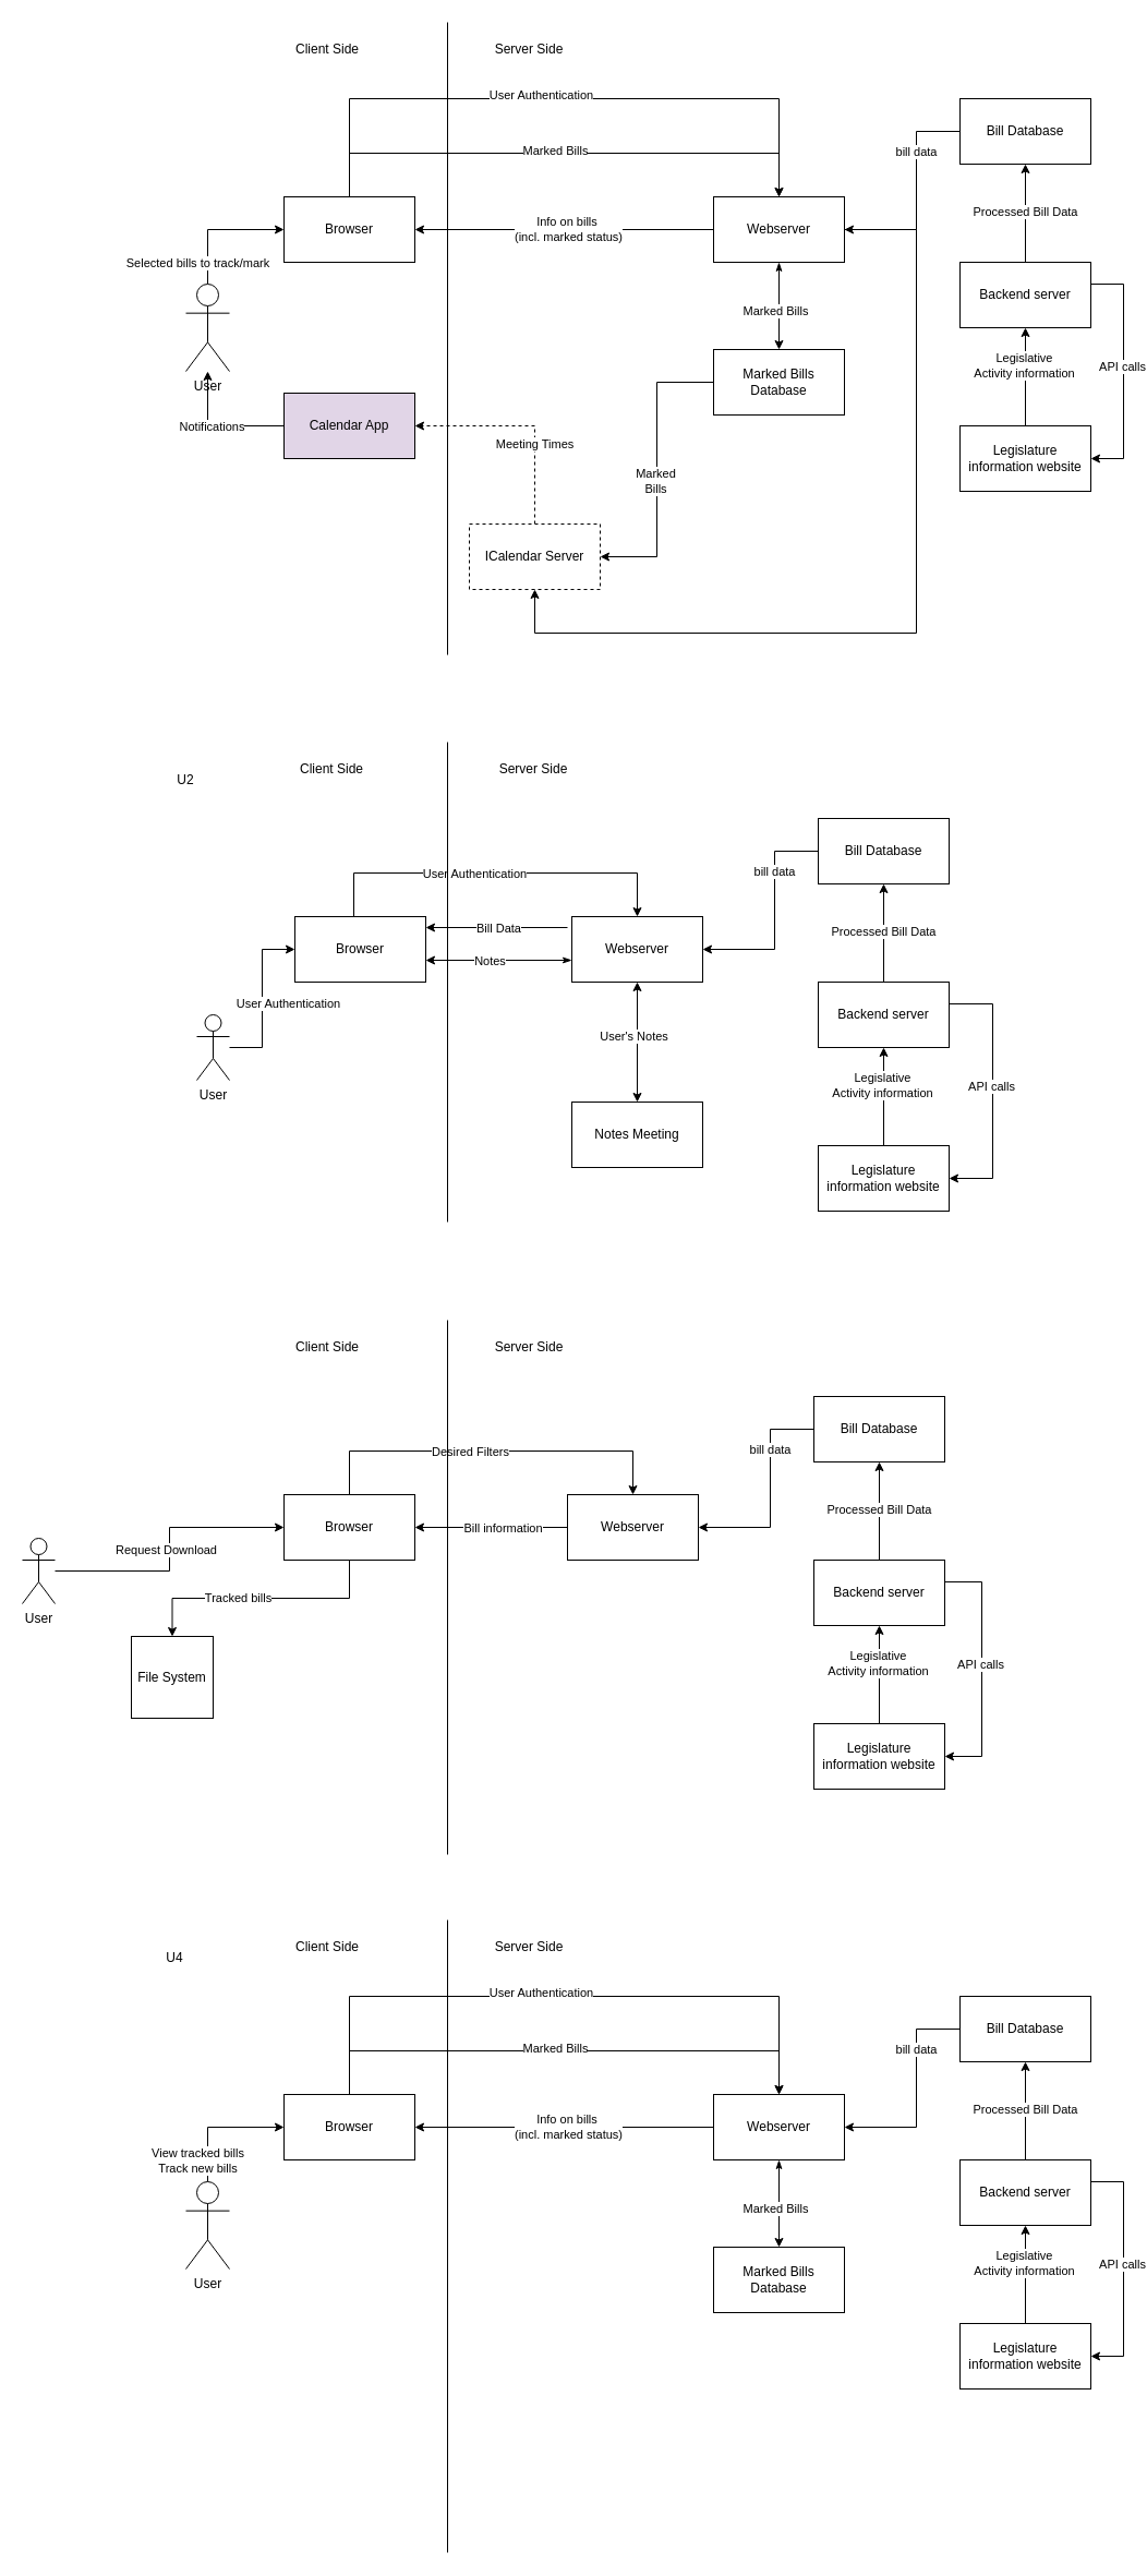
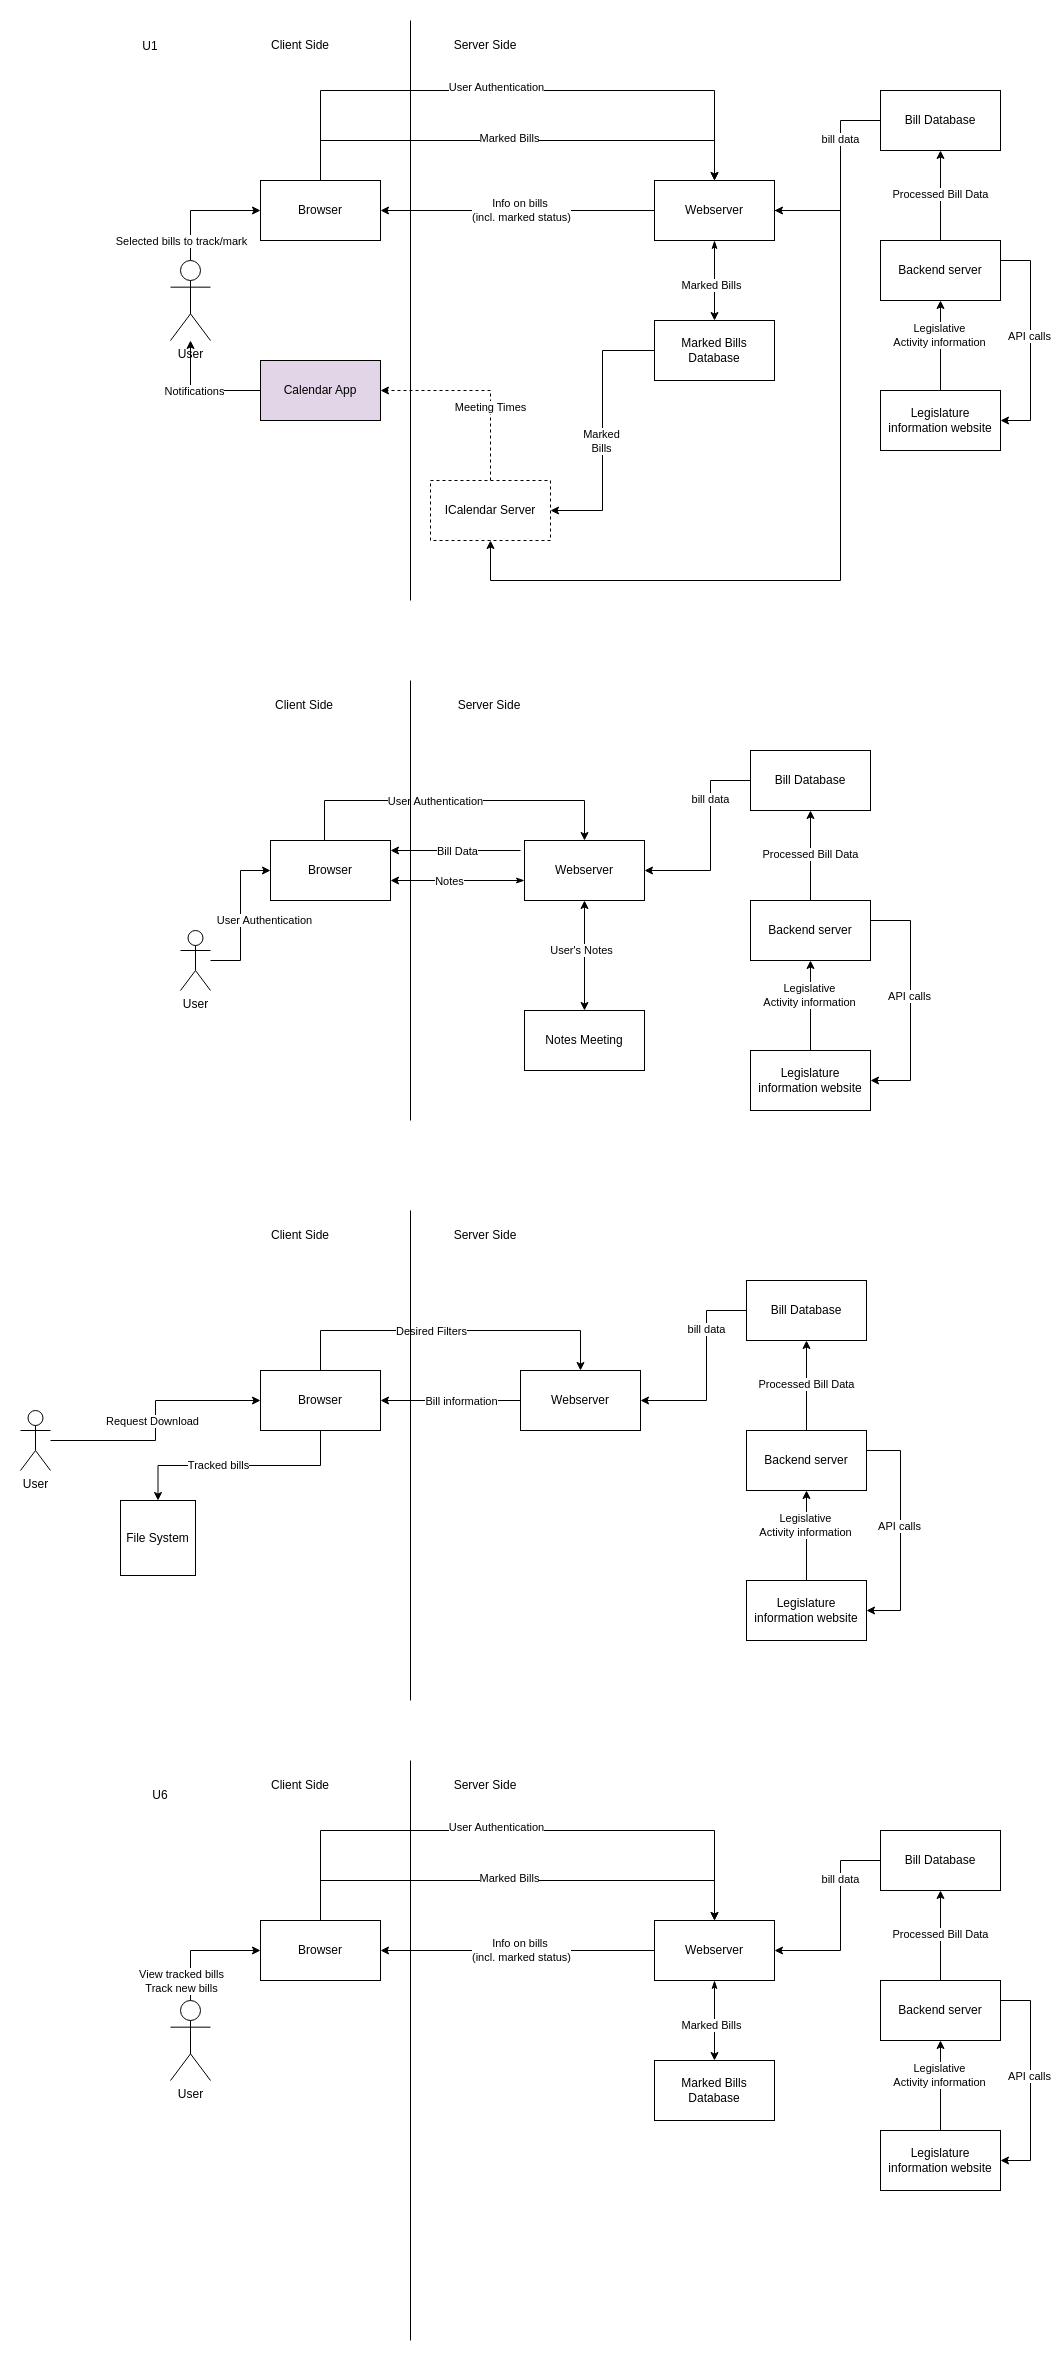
+ <mxCell id="121" value="U1" style="text;html=1;align=center;verticalAlign=middle;whiteSpace=wrap;rounded=0;" vertex="1" parent="1"><mxGeometry x="120" y="31" width="60" height="30" as="geometry" /></mxCell>
- <mxCell id="122" value="U2" style="text;html=1;align=center;verticalAlign=middle;whiteSpace=wrap;rounded=0;" vertex="1" parent="1"><mxGeometry x="140" y="700" width="60" height="30" as="geometry" /></mxCell>
- <mxCell id="123" value="&lt;div&gt;U4&lt;/div&gt;" style="text;html=1;align=center;verticalAlign=middle;whiteSpace=wrap;rounded=0;" vertex="1" parent="1"><mxGeometry x="130" y="1780" width="60" height="30" as="geometry" /></mxCell>
+ <mxCell id="123" value="&lt;div&gt;U6&lt;/div&gt;" style="text;html=1;align=center;verticalAlign=middle;whiteSpace=wrap;rounded=0;" vertex="1" parent="1"><mxGeometry x="130" y="1780" width="60" height="30" as="geometry" /></mxCell>
